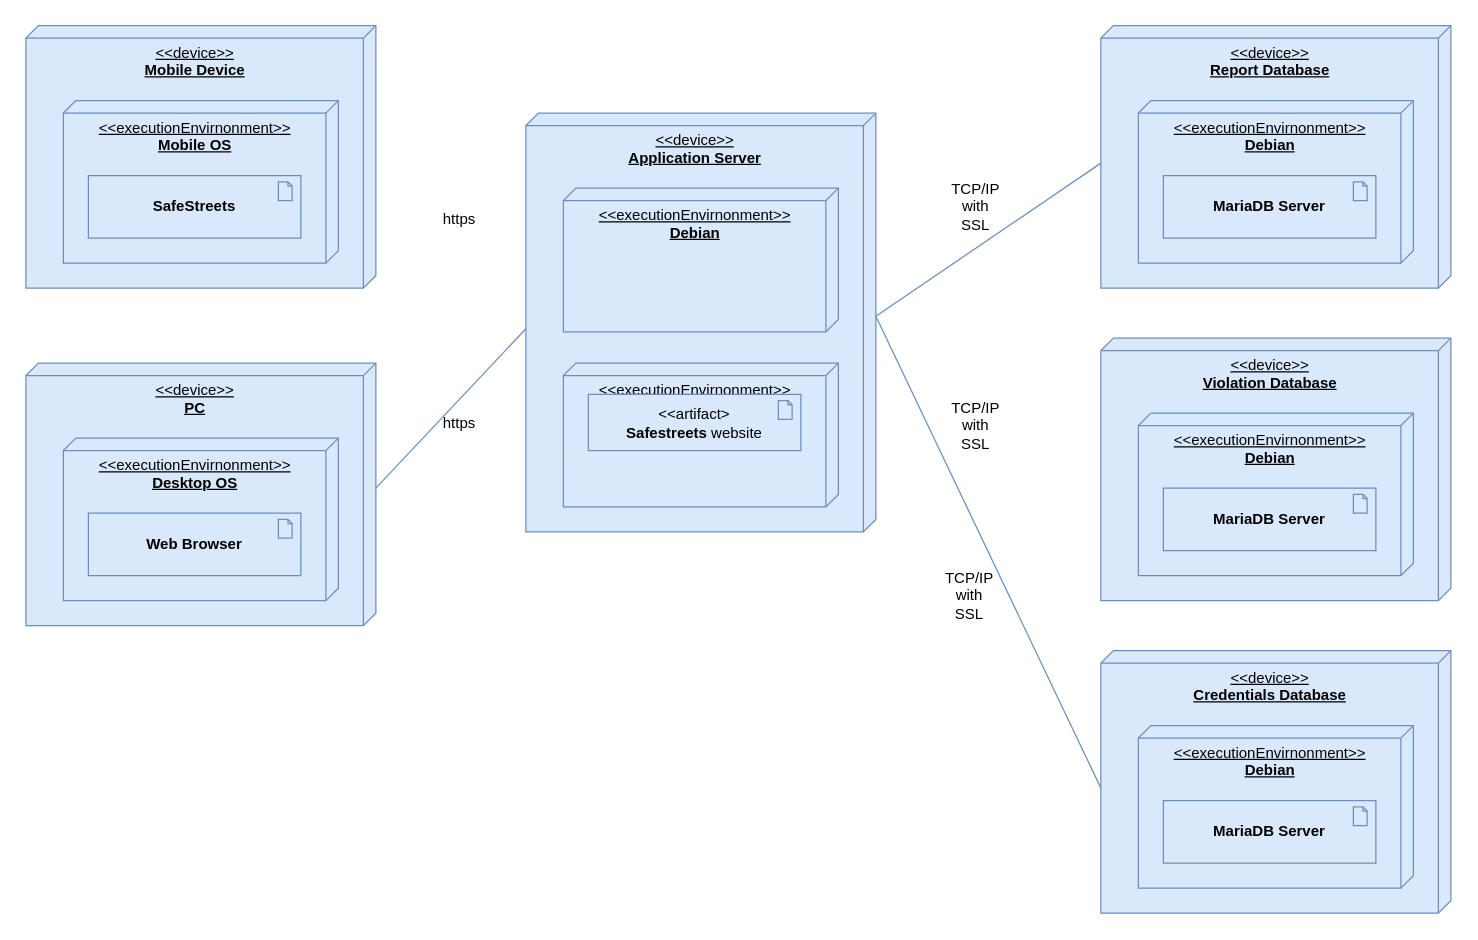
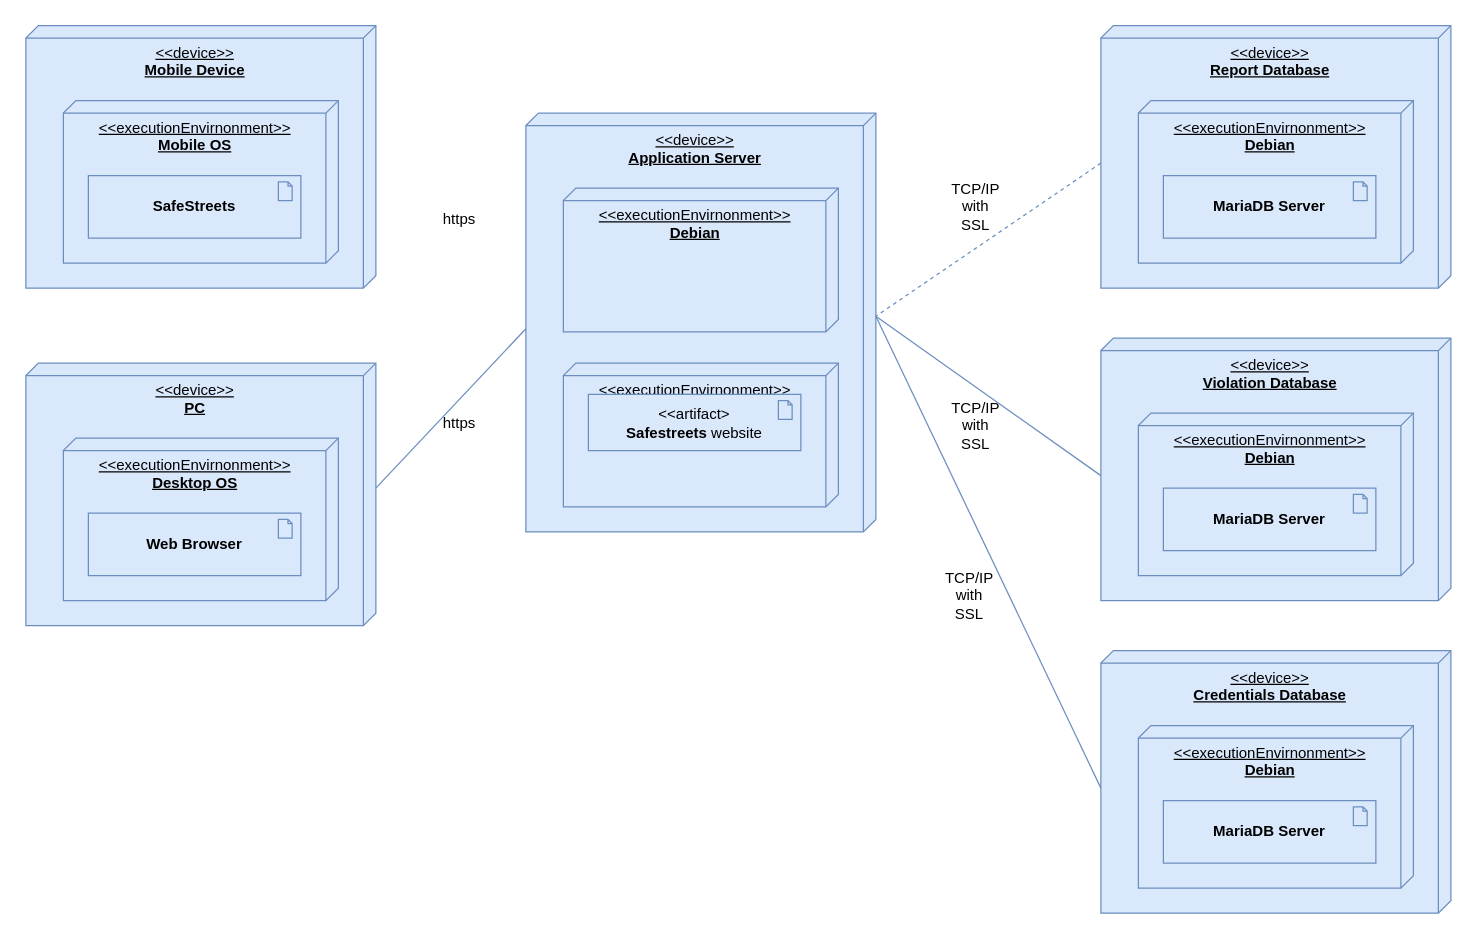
- <mxCell id="21" value="" style="endArrow=none;html=1;entryX=0;entryY=0;entryDx=162.5;entryDy=0;entryPerimeter=0;exitX=0;exitY=0;exitDx=110;exitDy=280;exitPerimeter=0;fillColor=#dae8fc;strokeColor=#6c8ebf;" edge="1" parent="1" source="15" target="8"><mxGeometry width="50" height="50" relative="1" as="geometry"><mxPoint x="50" y="570" as="sourcePoint" /><mxPoint x="100" y="520" as="targetPoint" /></mxGeometry></mxCell>
+ <mxCell id="21" value="" style="endArrow=none;html=1;entryX=0;entryY=0;entryDx=162.5;entryDy=0;entryPerimeter=0;exitX=0;exitY=0;exitDx=110;exitDy=280;exitPerimeter=0;fillColor=#dae8fc;strokeColor=#6c8ebf;dashed=1;" edge="1" parent="1" source="15" target="8"><mxGeometry width="50" height="50" relative="1" as="geometry"><mxPoint x="50" y="570" as="sourcePoint" /><mxPoint x="100" y="520" as="targetPoint" /></mxGeometry></mxCell>
+ <mxCell id="22" value="" style="endArrow=none;html=1;entryX=0;entryY=0;entryDx=162.5;entryDy=0;entryPerimeter=0;exitX=0;exitY=0;exitDx=110;exitDy=280;exitPerimeter=0;fillColor=#dae8fc;strokeColor=#6c8ebf;" edge="1" parent="1" source="18" target="8"><mxGeometry width="50" height="50" relative="1" as="geometry"><mxPoint x="890" y="140" as="sourcePoint" /><mxPoint x="710" y="262.5" as="targetPoint" /></mxGeometry></mxCell>
